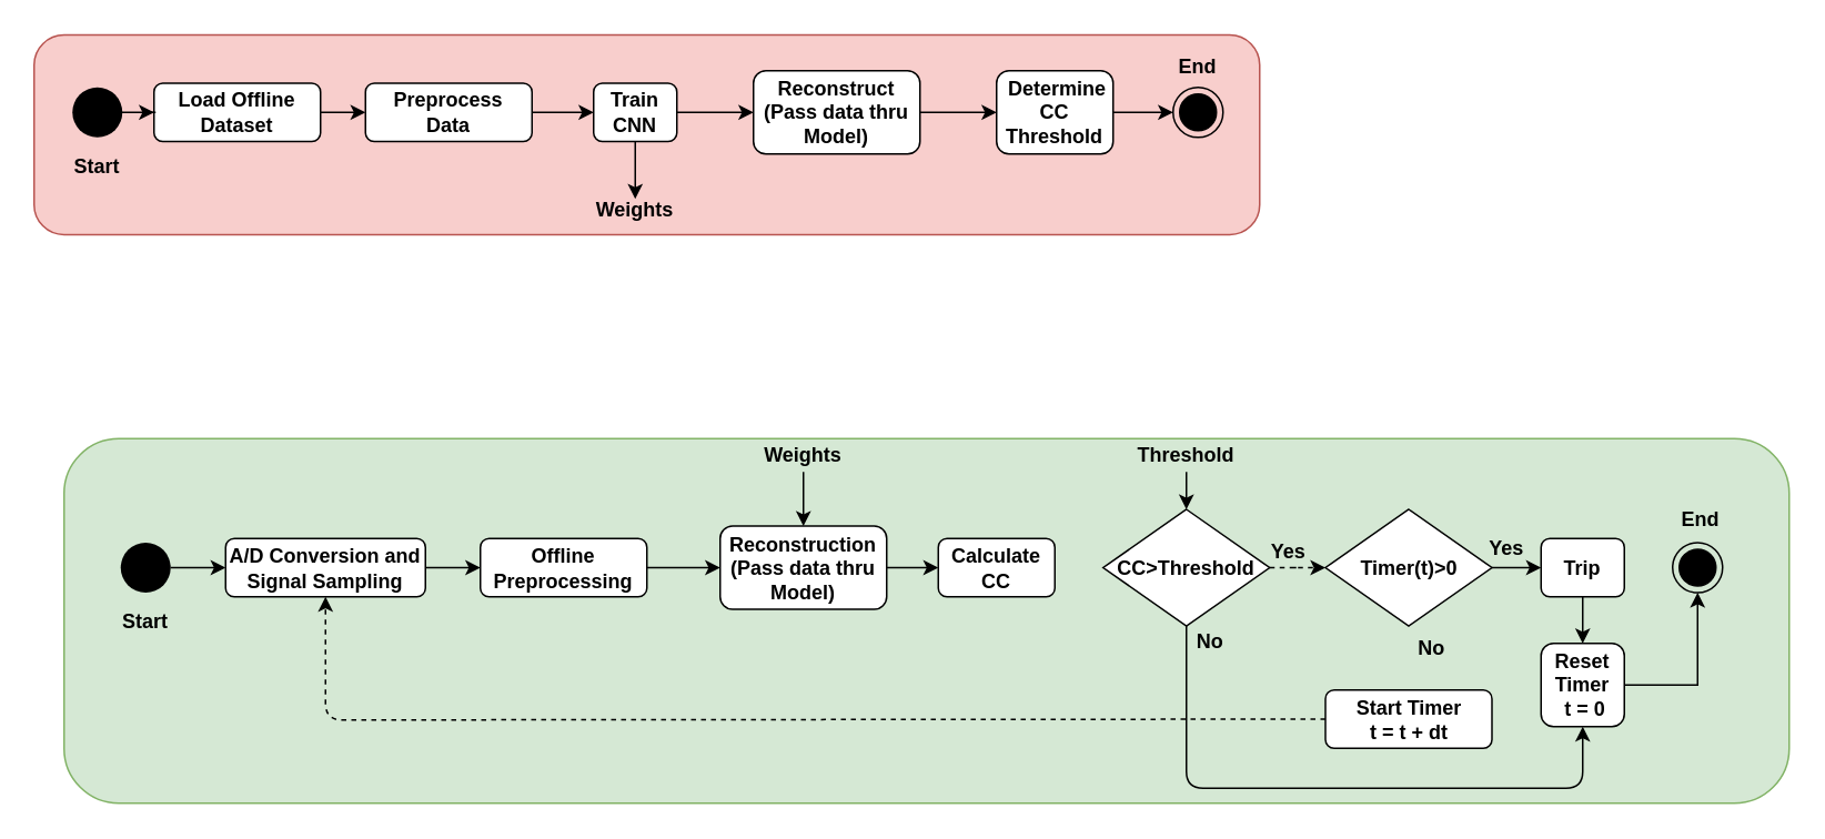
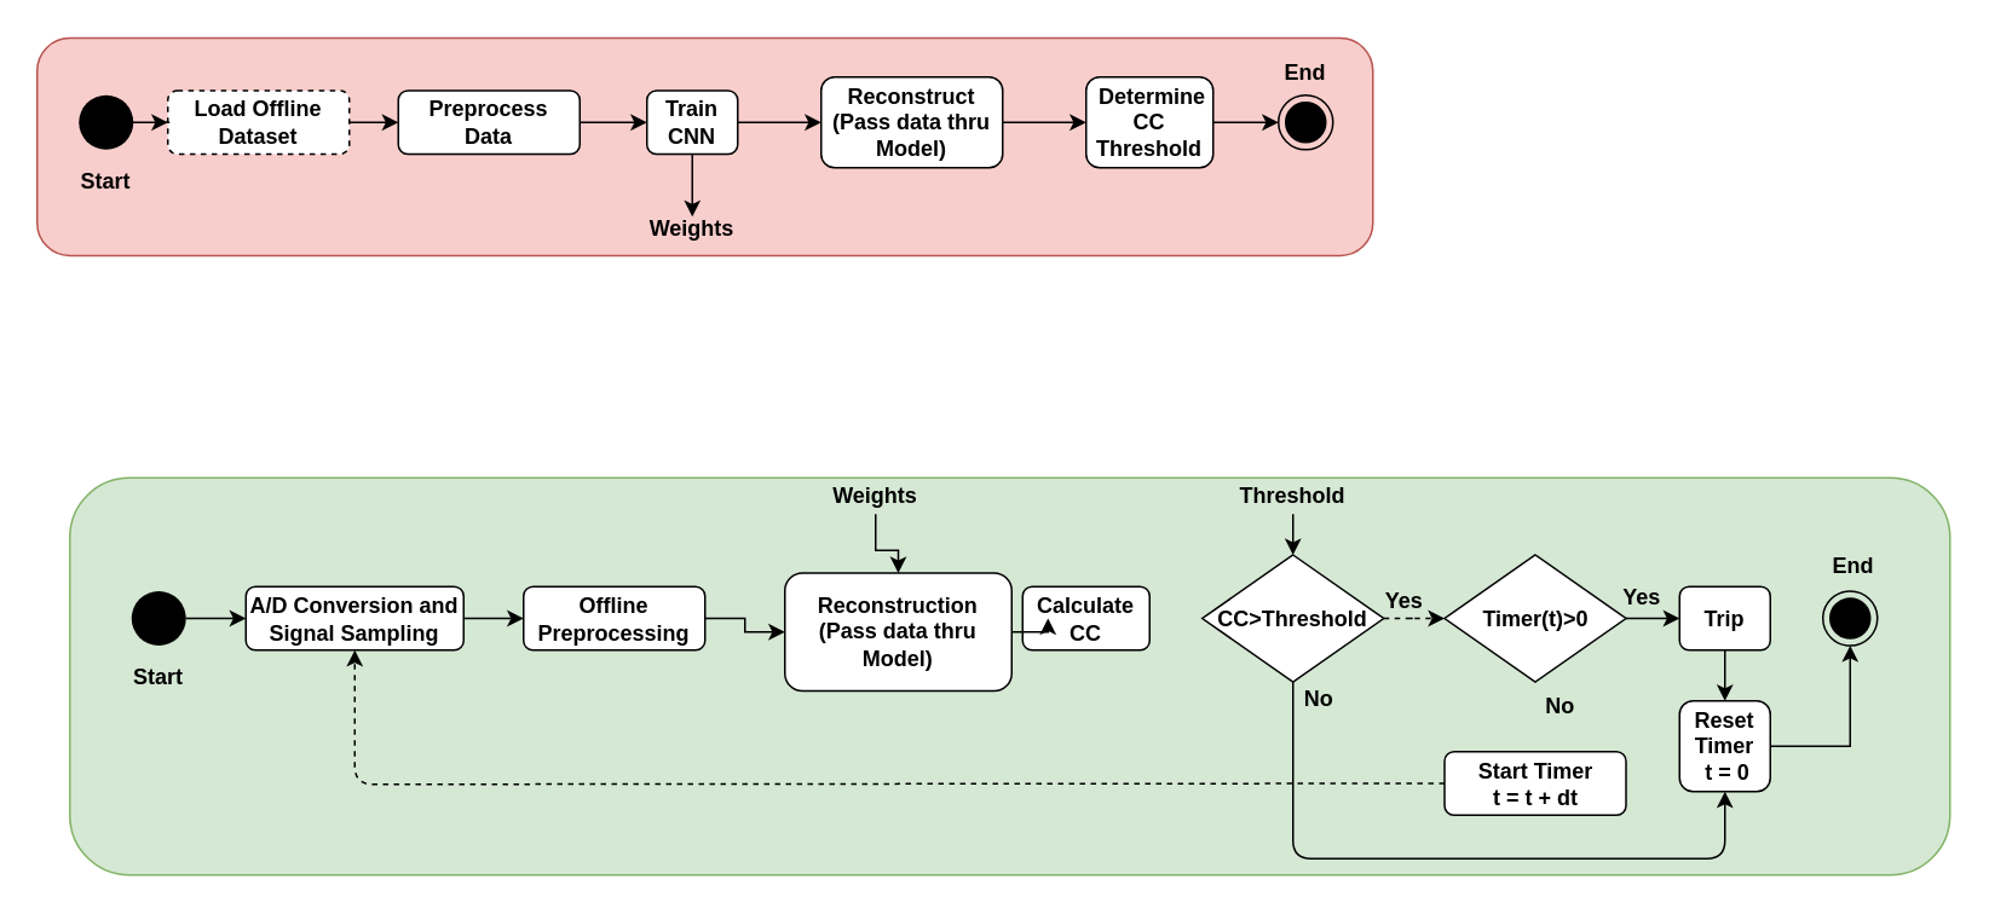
- <mxCell id="5" value="&lt;b&gt;Load Offline&lt;/b&gt;&lt;div&gt;&lt;b&gt;Dataset&lt;/b&gt;&lt;/div&gt;" style="rounded=1;whiteSpace=wrap;html=1;" parent="1" vertex="1"><mxGeometry x="92" y="49.5" width="100" height="35" as="geometry" /></mxCell>
+ <mxCell id="5" value="&lt;b&gt;Load Offline&lt;/b&gt;&lt;div&gt;&lt;b&gt;Dataset&lt;/b&gt;&lt;/div&gt;" style="rounded=1;whiteSpace=wrap;html=1;dashed=1;" parent="1" vertex="1"><mxGeometry x="92" y="49.5" width="100" height="35" as="geometry" /></mxCell>
- <mxCell id="35" value="&lt;div&gt;&lt;b&gt;Reconstruction&lt;br&gt;&lt;/b&gt;&lt;/div&gt;&lt;div&gt;&lt;b&gt;(Pass data thru&lt;/b&gt;&lt;/div&gt;&lt;div&gt;&lt;b&gt;Model)&lt;br&gt;&lt;/b&gt;&lt;/div&gt;" style="whiteSpace=wrap;html=1;rounded=1;" parent="1" vertex="1"><mxGeometry x="432" y="315.5" width="100" height="50" as="geometry" /></mxCell>
+ <mxCell id="35" value="&lt;div&gt;&lt;b&gt;Reconstruction&lt;br&gt;&lt;/b&gt;&lt;/div&gt;&lt;div&gt;&lt;b&gt;(Pass data thru&lt;/b&gt;&lt;/div&gt;&lt;div&gt;&lt;b&gt;Model)&lt;br&gt;&lt;/b&gt;&lt;/div&gt;" style="whiteSpace=wrap;html=1;rounded=1;" parent="1" vertex="1"><mxGeometry x="432" y="315.5" width="125" height="65" as="geometry" /></mxCell>
